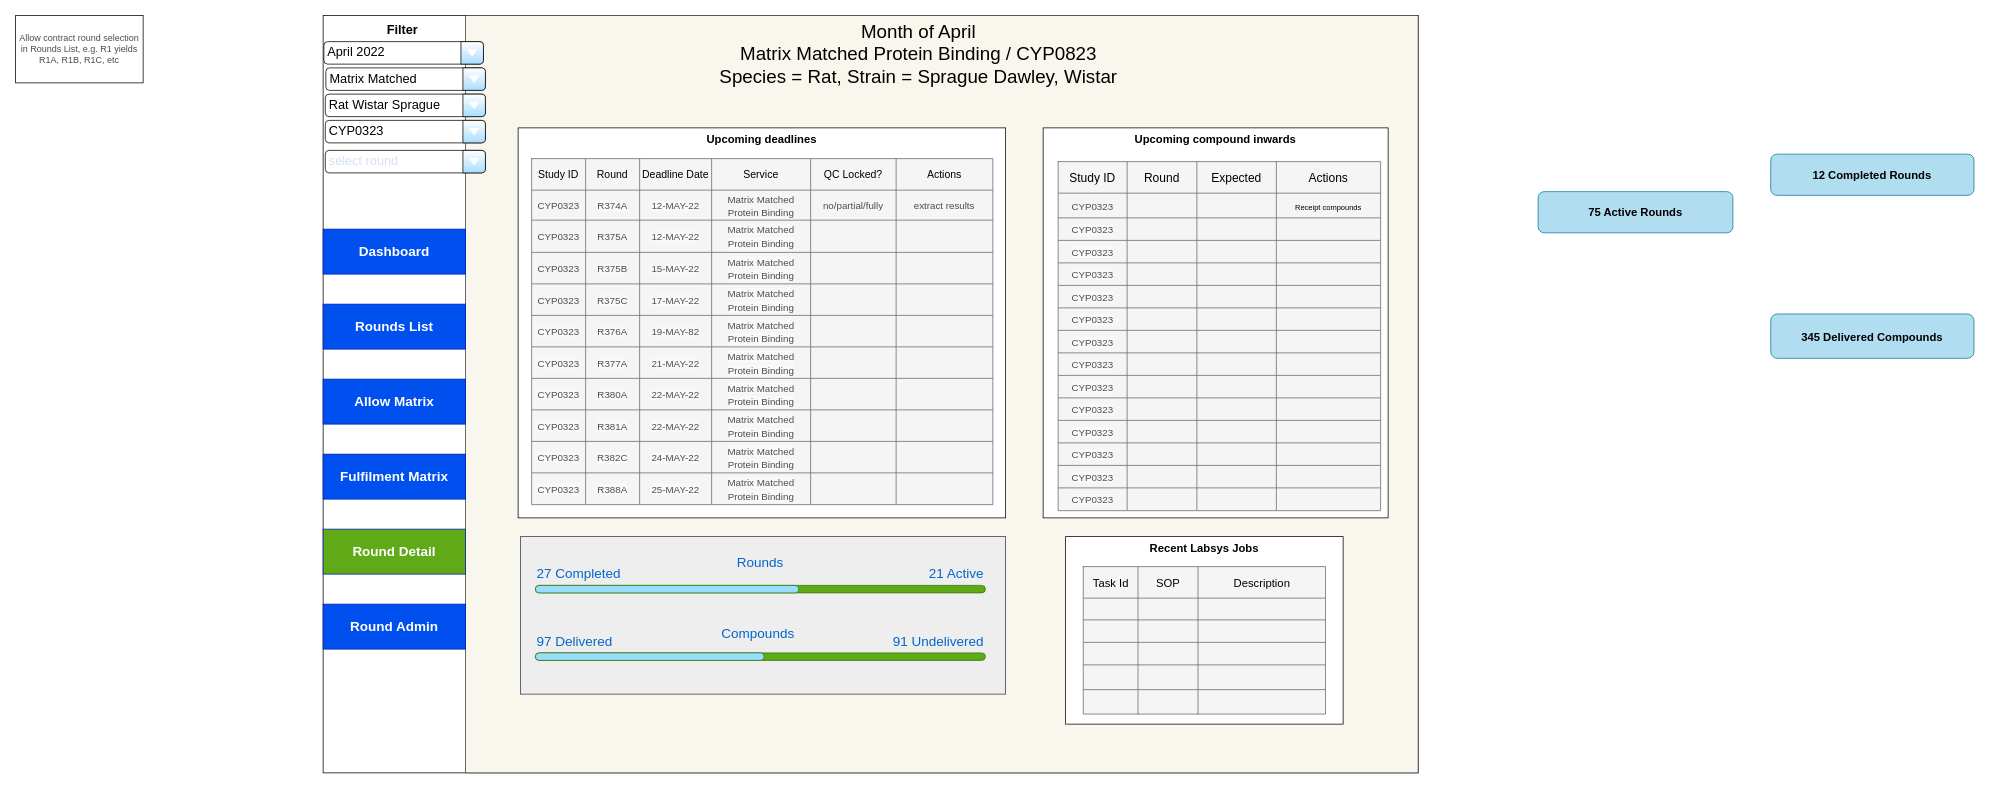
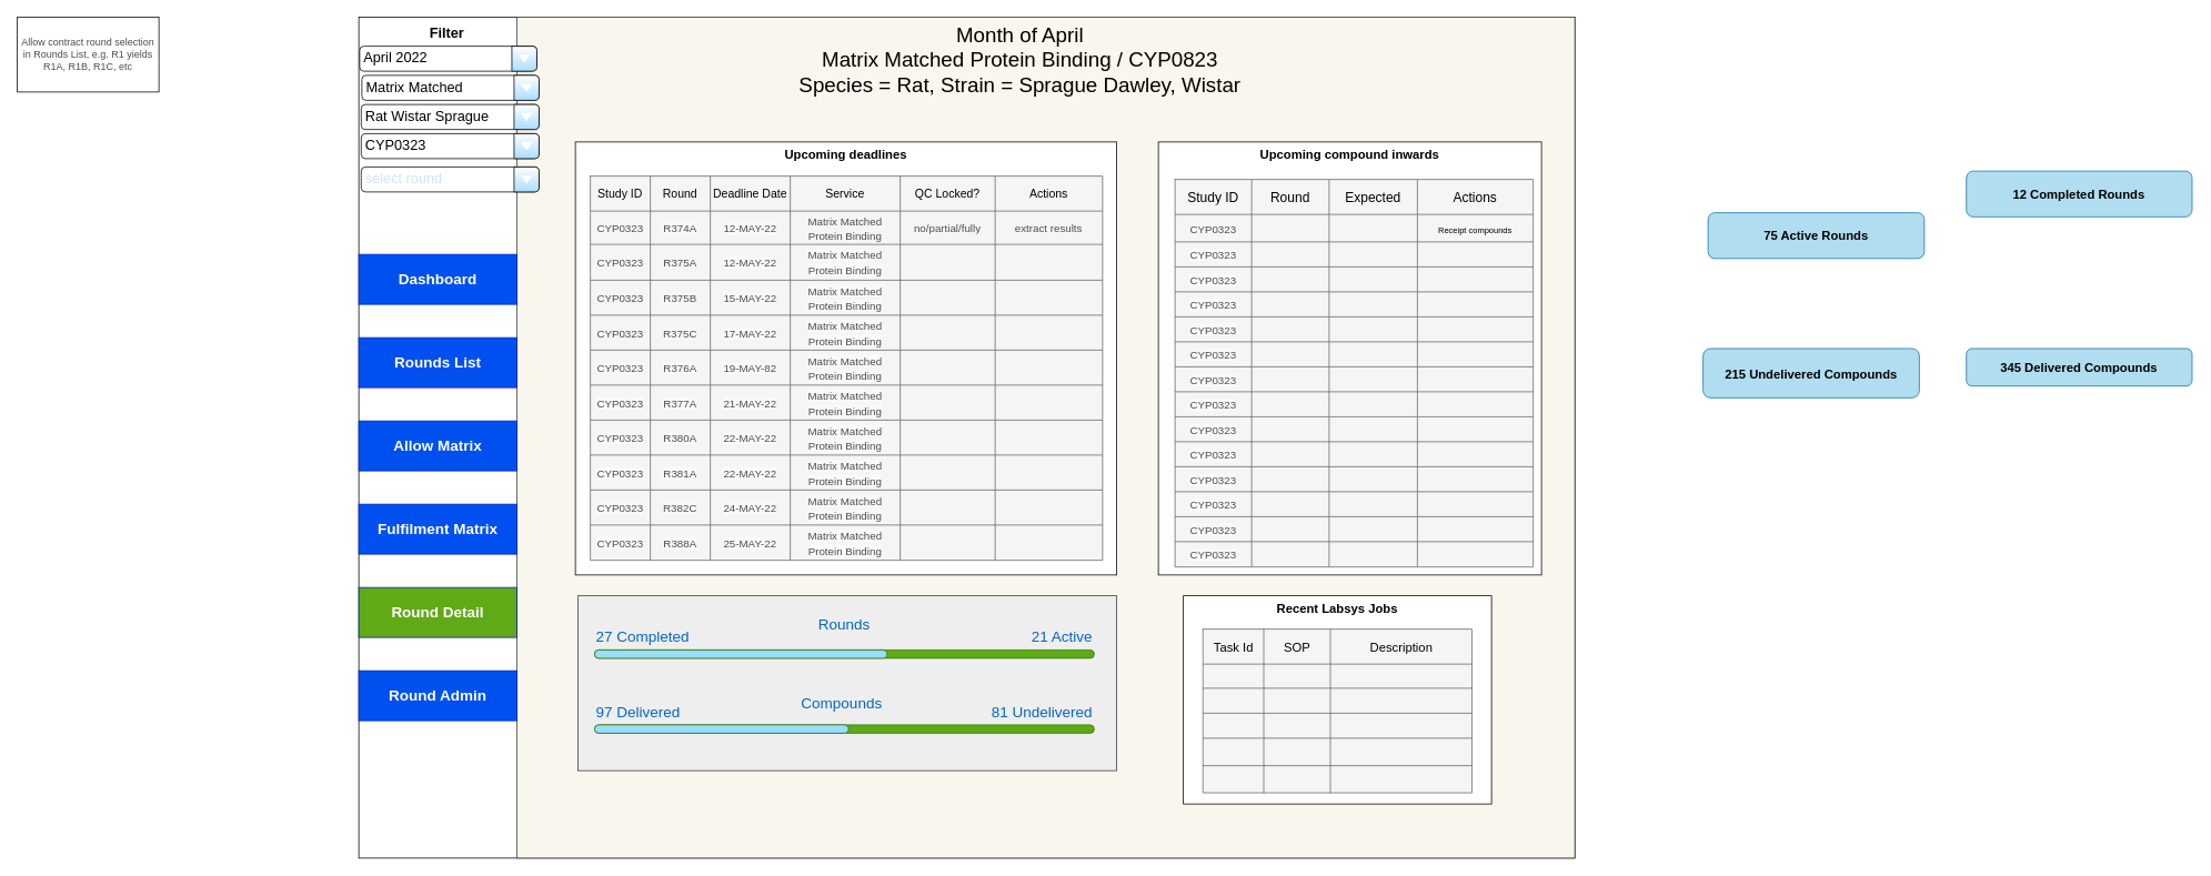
+ <mxCell id="200" value="215 Undelivered Compounds" style="rounded=1;whiteSpace=wrap;html=1;fontSize=15;labelBackgroundColor=none;fillColor=#b1ddf0;strokeColor=#10739e;fontStyle=1" parent="1" vertex="1"><mxGeometry x="2044" y="418.13" width="259.68" height="59.13" as="geometry" /></mxCell>
- <mxCell id="201" value="345 Delivered Compounds" style="rounded=1;whiteSpace=wrap;html=1;fontSize=15;labelBackgroundColor=none;fillColor=#b1ddf0;strokeColor=#10739e;fontStyle=1" parent="1" vertex="1"><mxGeometry x="2360.15" y="418.13" width="271" height="59.13" as="geometry" /></mxCell>
+ <mxCell id="201" value="345 Delivered Compounds" style="rounded=1;whiteSpace=wrap;html=1;fontSize=15;labelBackgroundColor=none;fillColor=#b1ddf0;strokeColor=#10739e;fontStyle=1" parent="1" vertex="1"><mxGeometry x="2360.15" y="418.13" width="271" height="45" as="geometry" /></mxCell>
- <mxCell id="211" value="91 Undelivered" style="text;html=1;strokeColor=none;fillColor=none;align=right;verticalAlign=middle;whiteSpace=wrap;rounded=0;shadow=0;sketch=0;fontSize=18;fontColor=#0066CC;" vertex="1" parent="1"><mxGeometry x="1174.05" y="825" width="138.95" height="60" as="geometry" /></mxCell>
+ <mxCell id="211" value="81 Undelivered" style="text;html=1;strokeColor=none;fillColor=none;align=right;verticalAlign=middle;whiteSpace=wrap;rounded=0;shadow=0;sketch=0;fontSize=18;fontColor=#0066CC;" vertex="1" parent="1"><mxGeometry x="1174.05" y="825" width="138.95" height="60" as="geometry" /></mxCell>
